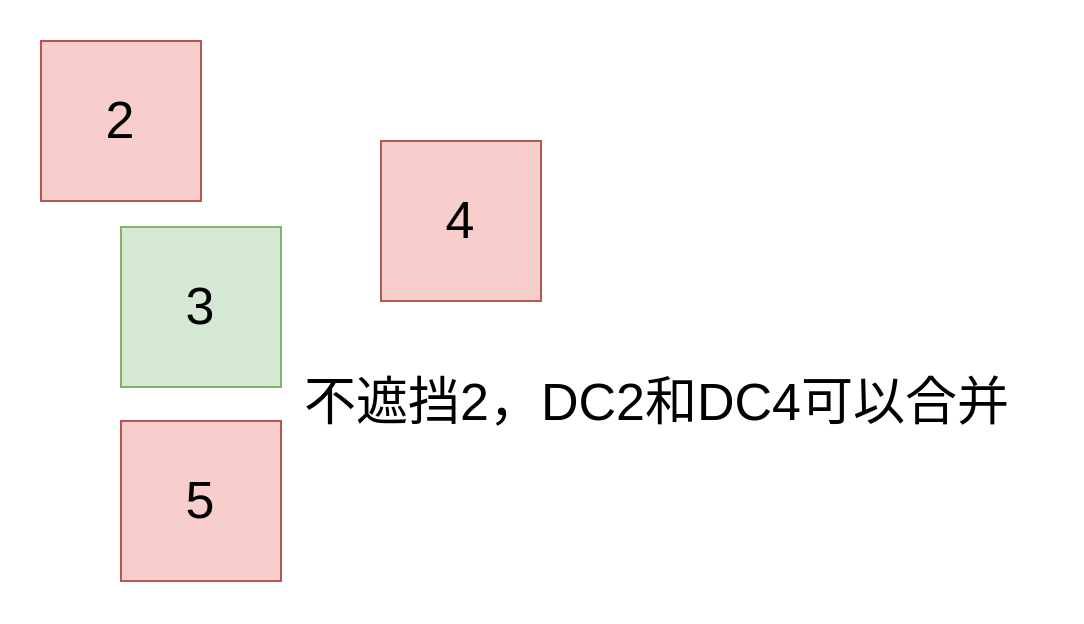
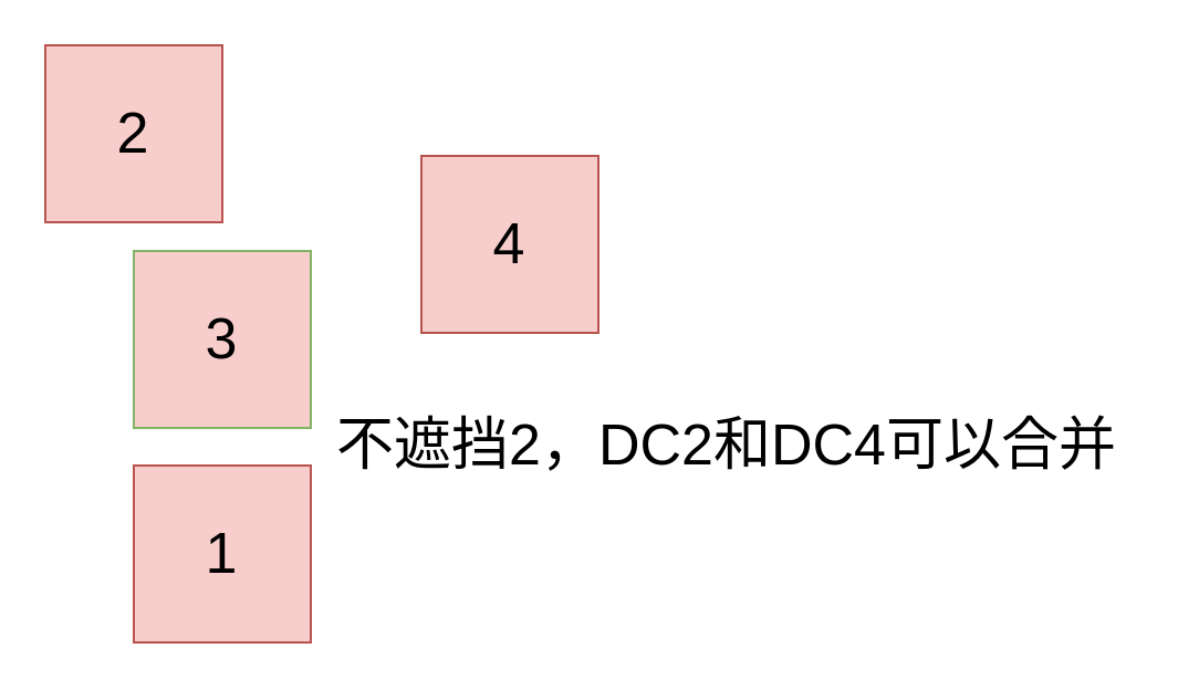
- <mxCell id="5" value="&lt;font style=&quot;font-size: 26px&quot;&gt;3&lt;/font&gt;" style="whiteSpace=wrap;html=1;aspect=fixed;fillColor=#d5e8d4;strokeColor=#82b366;" vertex="1" parent="1"><mxGeometry x="60" y="113" width="80" height="80" as="geometry" /></mxCell>
+ <mxCell id="5" value="&lt;font style=&quot;font-size: 26px&quot;&gt;3&lt;/font&gt;" style="whiteSpace=wrap;html=1;aspect=fixed;fillColor=#f8cecc;strokeColor=#82b366;" vertex="1" parent="1"><mxGeometry x="60" y="113" width="80" height="80" as="geometry" /></mxCell>
- <mxCell id="3" value="&lt;font style=&quot;font-size: 26px&quot;&gt;5&lt;/font&gt;" style="whiteSpace=wrap;html=1;aspect=fixed;fillColor=#f8cecc;strokeColor=#b85450;" vertex="1" parent="1"><mxGeometry x="60" y="210" width="80" height="80" as="geometry" /></mxCell>
+ <mxCell id="3" value="&lt;font style=&quot;font-size: 26px&quot;&gt;1&lt;/font&gt;" style="whiteSpace=wrap;html=1;aspect=fixed;fillColor=#f8cecc;strokeColor=#b85450;" vertex="1" parent="1"><mxGeometry x="60" y="210" width="80" height="80" as="geometry" /></mxCell>
